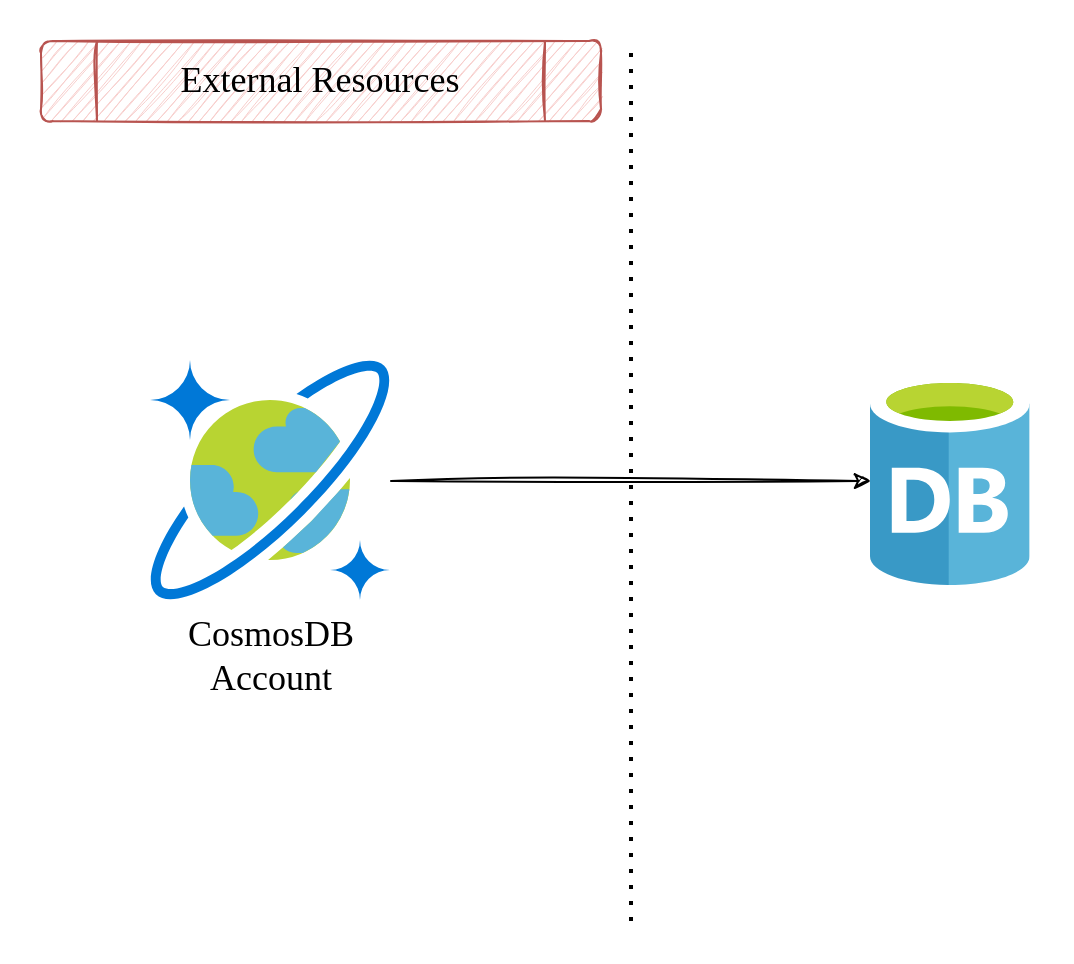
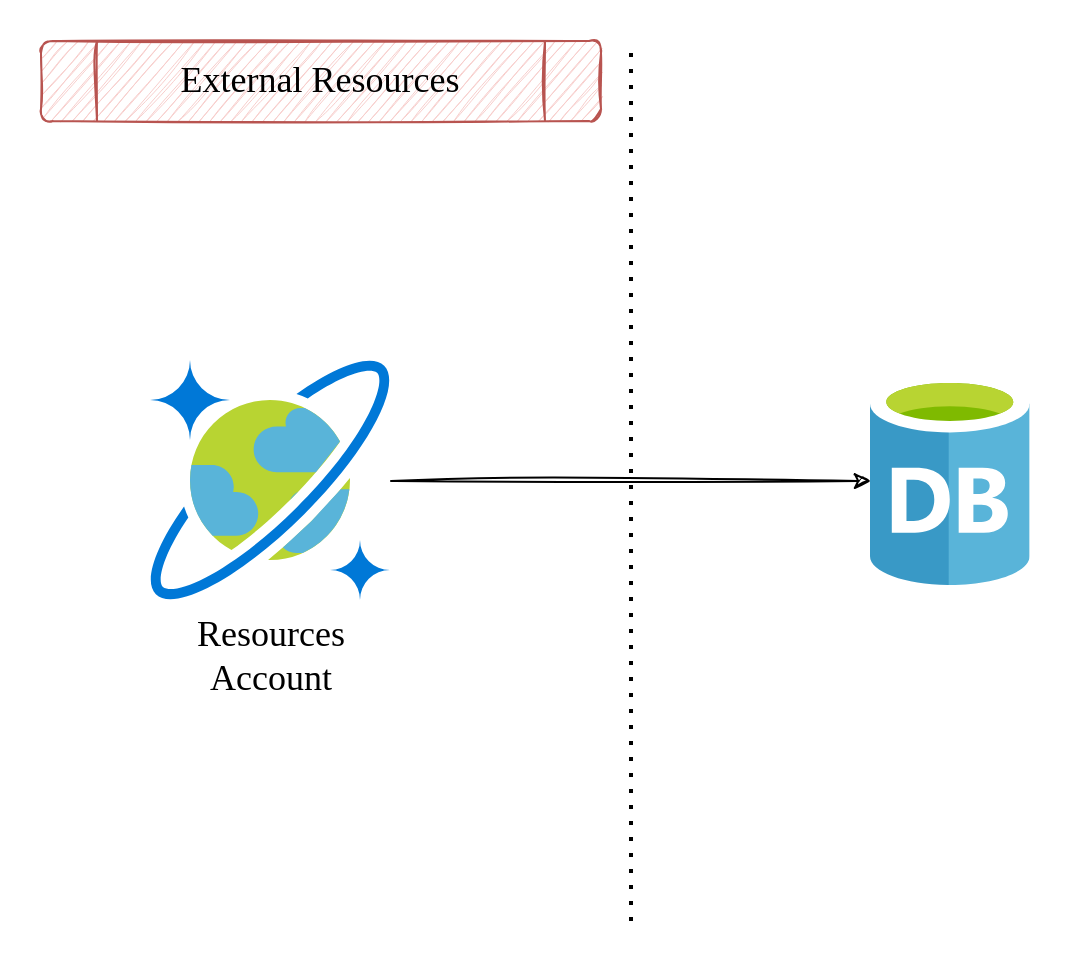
- <mxCell id="3" value="CosmosDB &lt;br&gt;Account" style="sketch=0;aspect=fixed;html=1;points=[];align=center;image;fontSize=18;image=img/lib/mscae/CosmosDB.svg;fontFamily=Architects Daughter;fontSource=https%3A%2F%2Ffonts.googleapis.com%2Fcss%3Ffamily%3DArchitects%2BDaughter;" parent="1" vertex="1"><mxGeometry x="75" y="180" width="120" height="120" as="geometry" /></mxCell>
+ <mxCell id="3" value="Resources &lt;br&gt;Account" style="sketch=0;aspect=fixed;html=1;points=[];align=center;image;fontSize=18;image=img/lib/mscae/CosmosDB.svg;fontFamily=Architects Daughter;fontSource=https%3A%2F%2Ffonts.googleapis.com%2Fcss%3Ffamily%3DArchitects%2BDaughter;" parent="1" vertex="1"><mxGeometry x="75" y="180" width="120" height="120" as="geometry" /></mxCell>
